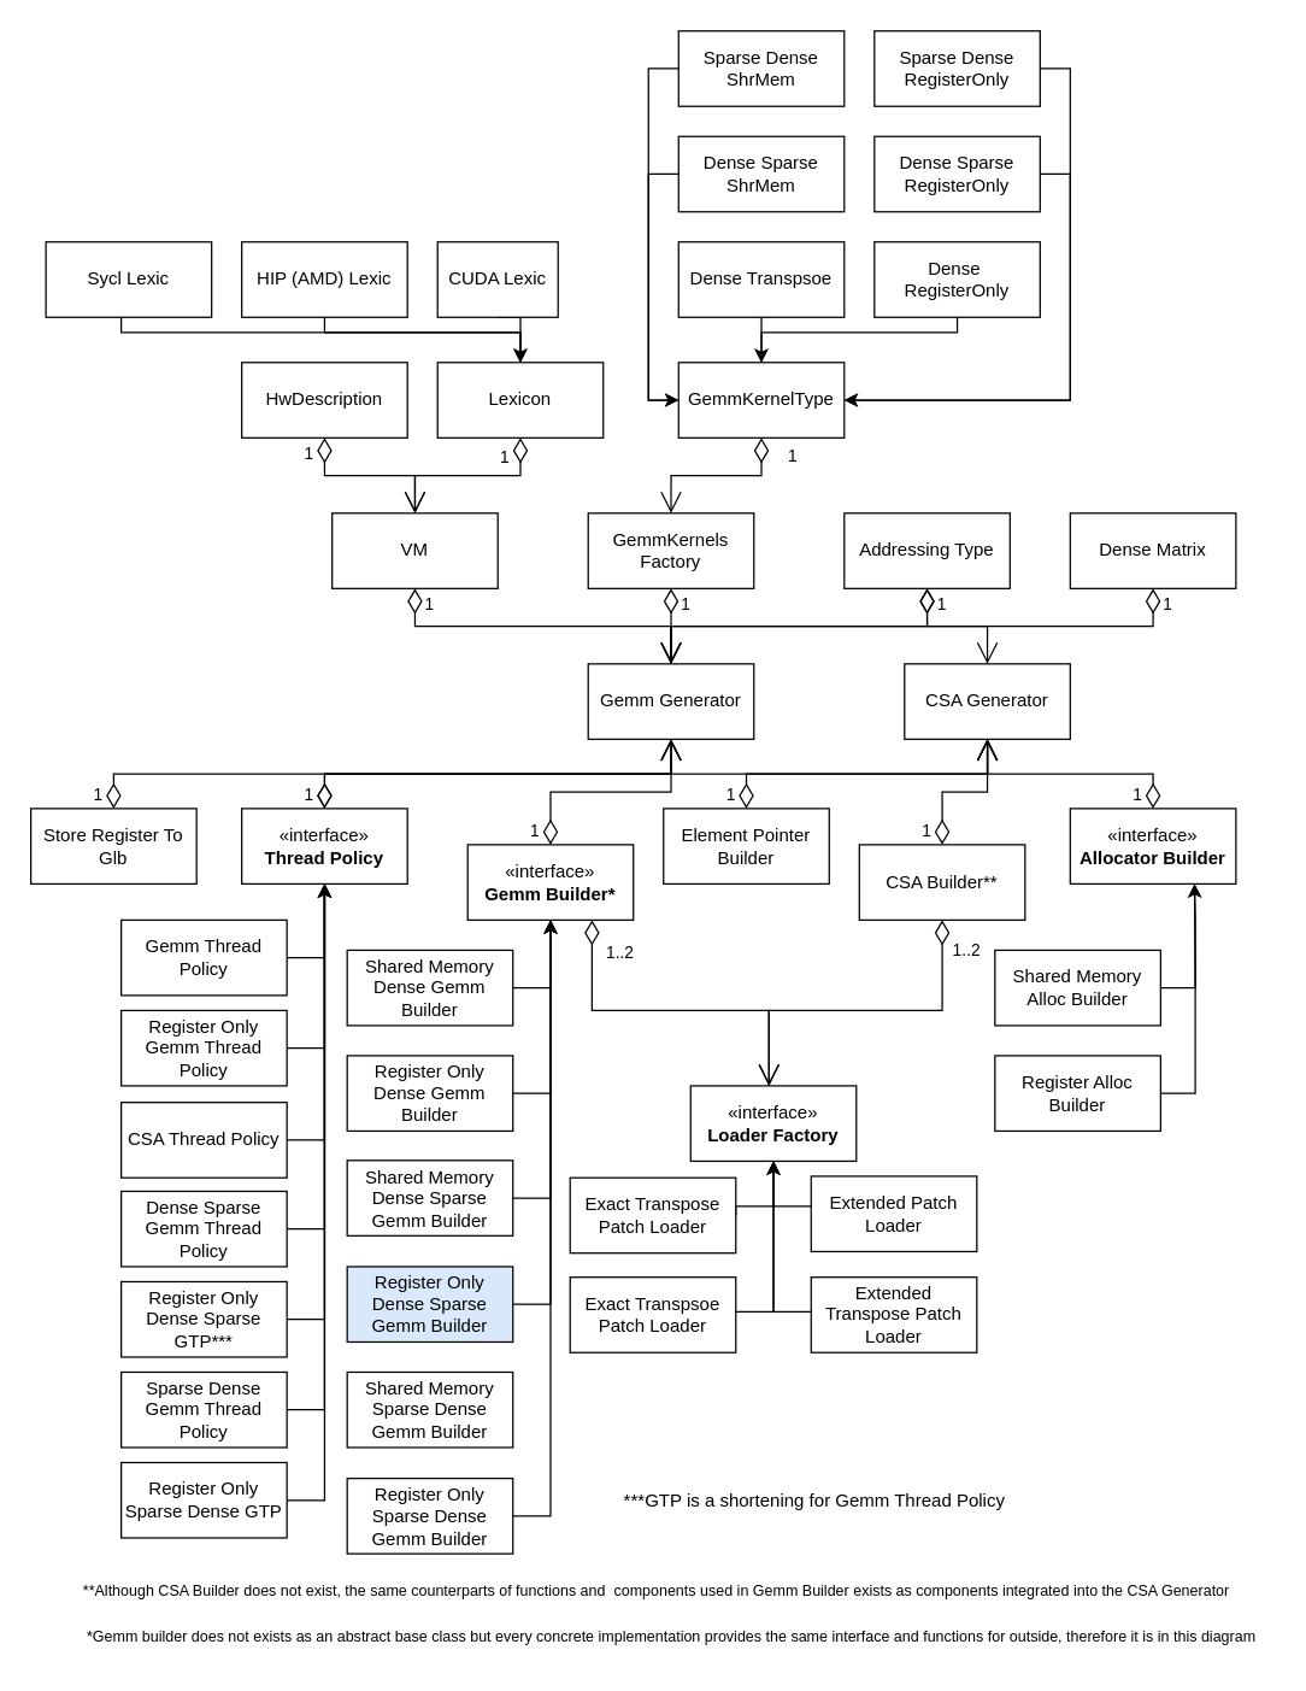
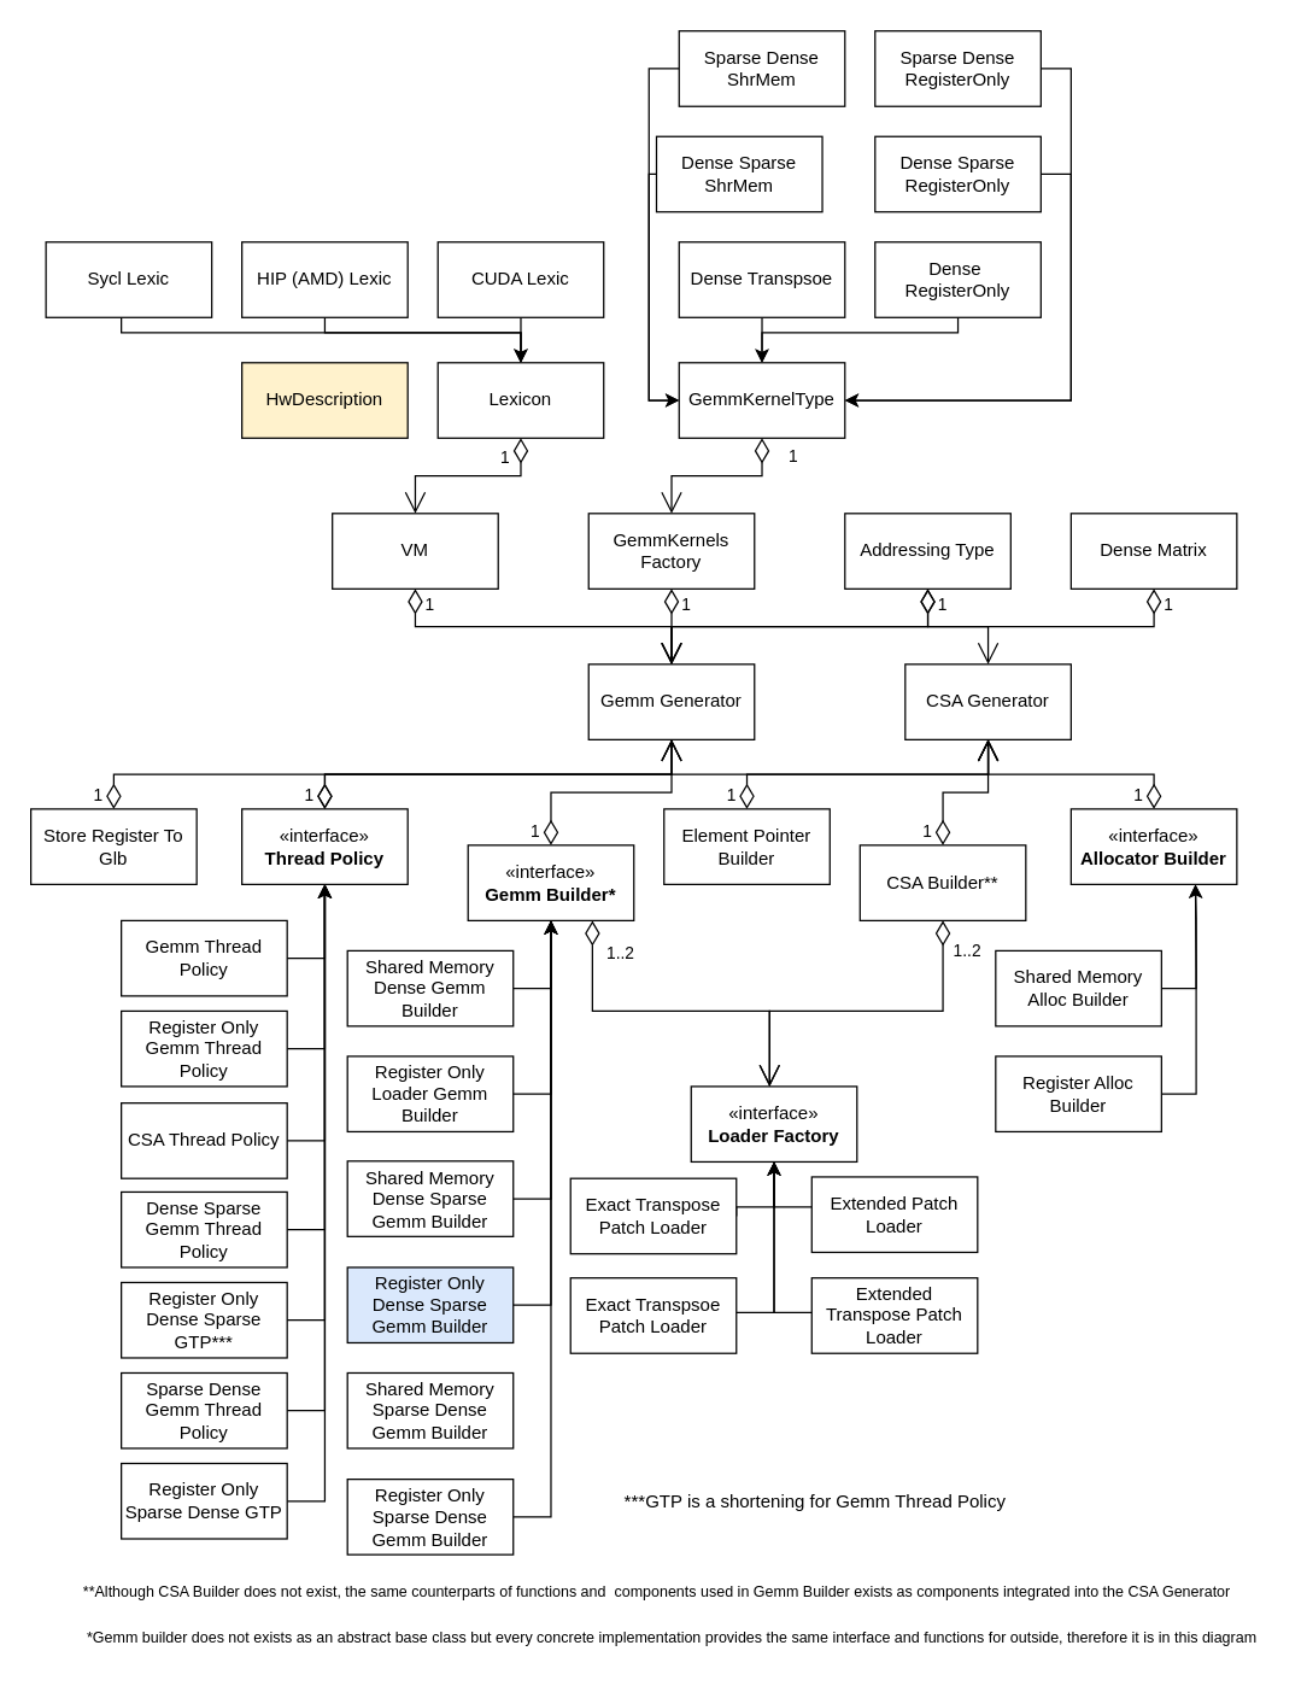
- <mxCell id="88" value="Dense Sparse ShrMem" style="html=1;whiteSpace=wrap;" vertex="1" parent="1"><mxGeometry x="450" y="90" width="110" height="50" as="geometry" /></mxCell>
+ <mxCell id="88" value="Dense Sparse ShrMem" style="html=1;whiteSpace=wrap;" vertex="1" parent="1"><mxGeometry x="435" y="90" width="110" height="50" as="geometry" /></mxCell>
- <mxCell id="56" value="CUDA Lexic" style="html=1;whiteSpace=wrap;" vertex="1" parent="1"><mxGeometry x="290" y="160" width="80" height="50" as="geometry" /></mxCell>
+ <mxCell id="56" value="CUDA Lexic" style="html=1;whiteSpace=wrap;" vertex="1" parent="1"><mxGeometry x="290" y="160" width="110" height="50" as="geometry" /></mxCell>
- <mxCell id="45" value="HwDescription" style="html=1;whiteSpace=wrap;" vertex="1" parent="1"><mxGeometry x="160" y="240" width="110" height="50" as="geometry" /></mxCell>
+ <mxCell id="45" value="HwDescription" style="html=1;whiteSpace=wrap;fillColor=#fff2cc;" vertex="1" parent="1"><mxGeometry x="160" y="240" width="110" height="50" as="geometry" /></mxCell>
- <mxCell id="47" value="1" style="endArrow=open;html=1;endSize=12;startArrow=diamondThin;startSize=14;startFill=0;edgeStyle=orthogonalEdgeStyle;align=left;verticalAlign=bottom;rounded=0;exitX=0.5;exitY=1;exitDx=0;exitDy=0;entryX=0.5;entryY=0;entryDx=0;entryDy=0;" edge="1" parent="1" source="45" target="2"><mxGeometry x="-0.636" y="-15" relative="1" as="geometry"><mxPoint x="285" y="400" as="sourcePoint" /><mxPoint x="280" y="340" as="targetPoint" /><mxPoint as="offset" /></mxGeometry></mxCell>
- <mxCell id="10" value="&lt;div&gt;Register Only&lt;/div&gt;&lt;div&gt;Dense Gemm Builder&lt;br&gt;&lt;/div&gt;" style="html=1;whiteSpace=wrap;" vertex="1" parent="1"><mxGeometry x="230" y="700" width="110" height="50" as="geometry" /></mxCell>
+ <mxCell id="10" value="&lt;div&gt;Register Only&lt;/div&gt;&lt;div&gt;Loader Gemm Builder&lt;br&gt;&lt;/div&gt;" style="html=1;whiteSpace=wrap;" vertex="1" parent="1"><mxGeometry x="230" y="700" width="110" height="50" as="geometry" /></mxCell>
